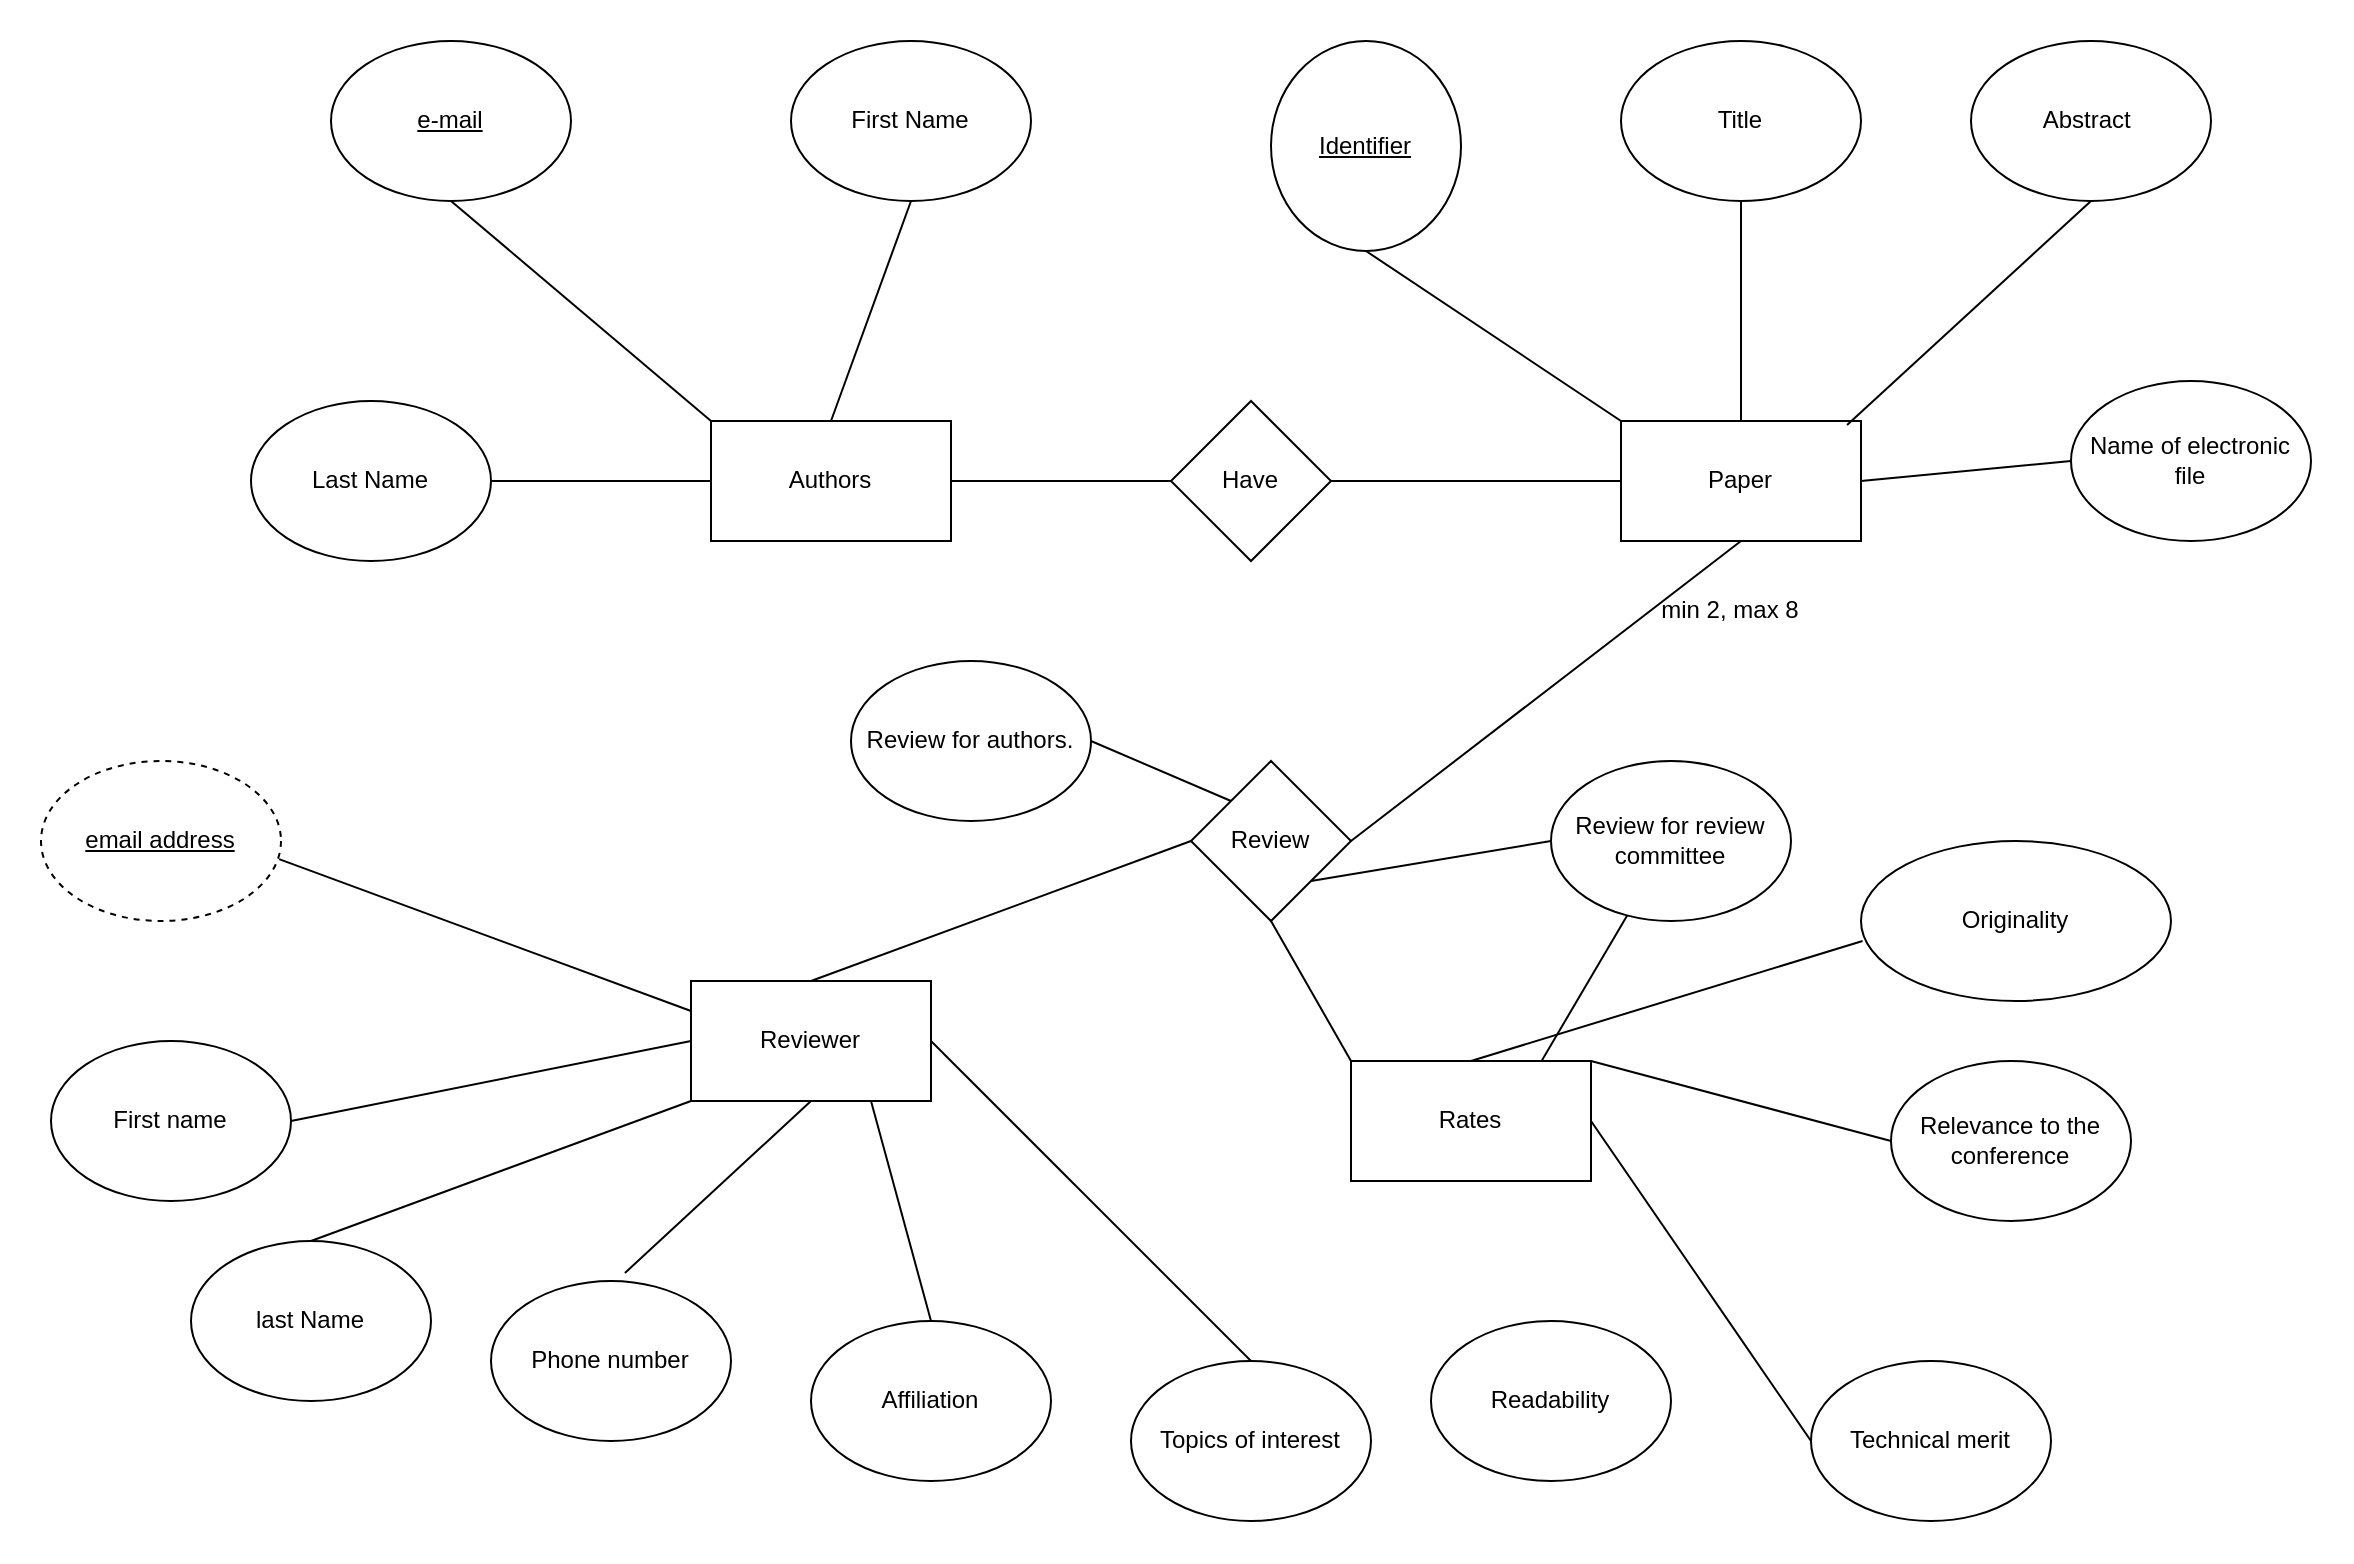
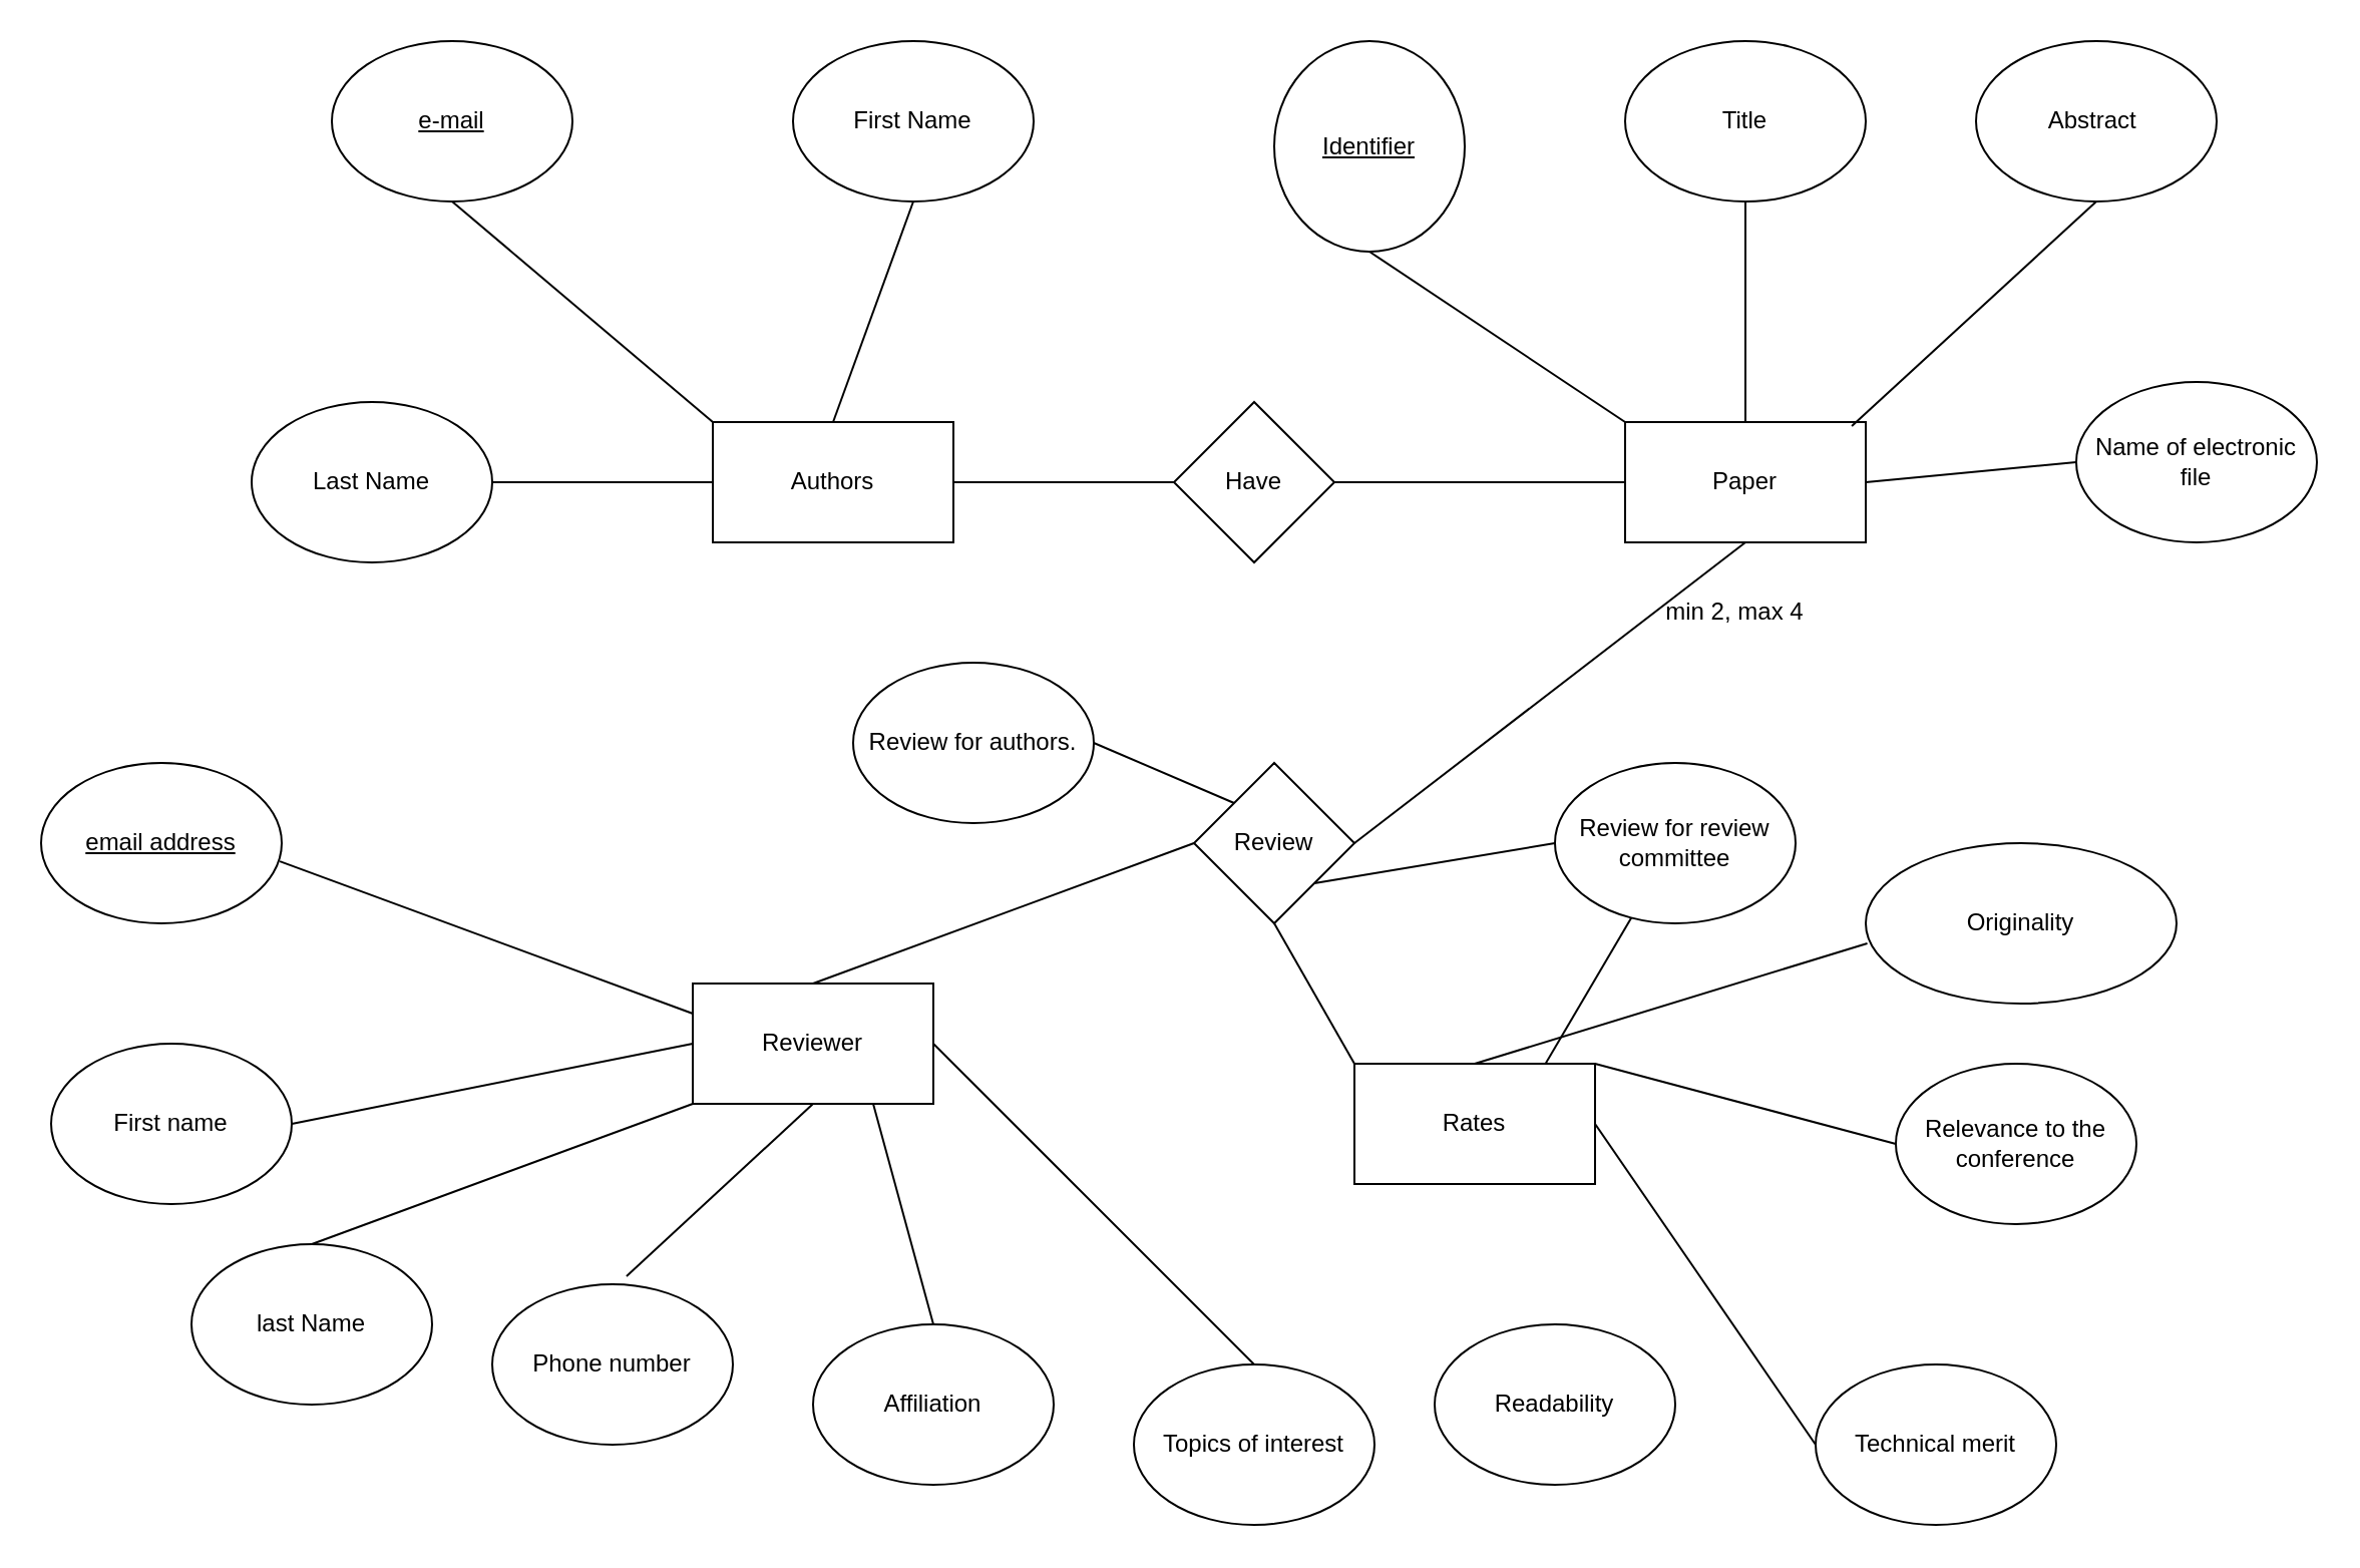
- <mxCell id="43" value="min 2, max 8" style="text;html=1;strokeColor=none;fillColor=none;align=center;verticalAlign=middle;whiteSpace=wrap;rounded=0;" parent="1" vertex="1"><mxGeometry x="825" y="290" width="80" height="30" as="geometry" /></mxCell>
+ <mxCell id="43" value="min 2, max 4" style="text;html=1;strokeColor=none;fillColor=none;align=center;verticalAlign=middle;whiteSpace=wrap;rounded=0;" parent="1" vertex="1"><mxGeometry x="825" y="290" width="80" height="30" as="geometry" /></mxCell>
- <mxCell id="11" value="&lt;u&gt;email address&lt;/u&gt;" style="ellipse;whiteSpace=wrap;html=1;dashed=1;" parent="1" vertex="1"><mxGeometry x="20" y="380" width="120" height="80" as="geometry" /></mxCell>
+ <mxCell id="11" value="&lt;u&gt;email address&lt;/u&gt;" style="ellipse;whiteSpace=wrap;html=1;" parent="1" vertex="1"><mxGeometry x="20" y="380" width="120" height="80" as="geometry" /></mxCell>
